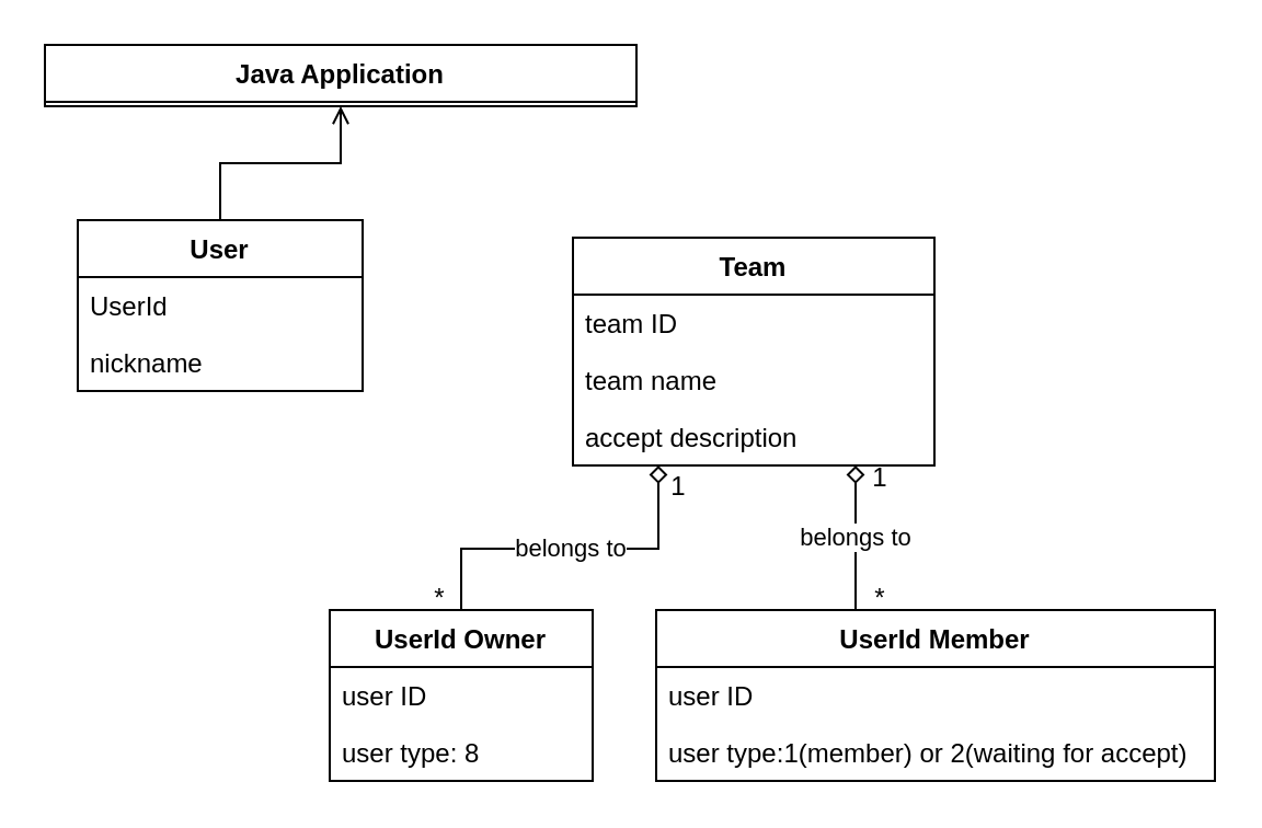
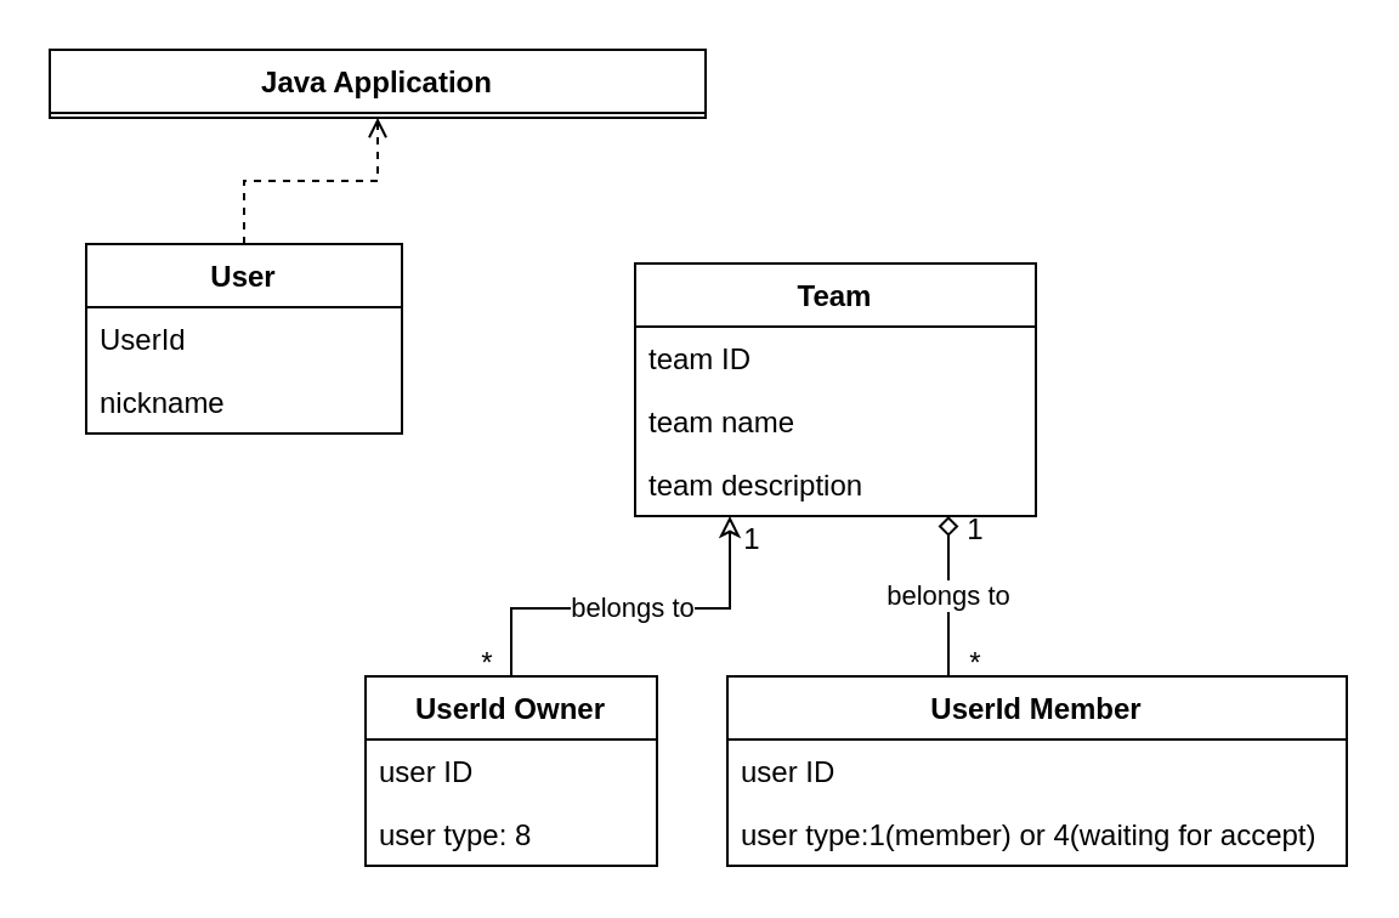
- <mxCell id="7" style="edgeStyle=orthogonalEdgeStyle;rounded=0;orthogonalLoop=1;jettySize=auto;html=1;endArrow=open;endFill=0;" parent="1" source="8" target="6" edge="1"><mxGeometry relative="1" as="geometry" /></mxCell>
+ <mxCell id="7" style="edgeStyle=orthogonalEdgeStyle;rounded=0;orthogonalLoop=1;jettySize=auto;html=1;endArrow=open;endFill=0;dashed=1;" parent="1" source="8" target="6" edge="1"><mxGeometry relative="1" as="geometry" /></mxCell>
- <mxCell id="5" value="accept description" style="text;strokeColor=none;fillColor=none;align=left;verticalAlign=top;spacingLeft=4;spacingRight=4;overflow=hidden;rotatable=0;points=[[0,0.5],[1,0.5]];portConstraint=eastwest;" parent="2" vertex="1"><mxGeometry y="78" width="165" height="26" as="geometry" /></mxCell>
+ <mxCell id="5" value="team description" style="text;strokeColor=none;fillColor=none;align=left;verticalAlign=top;spacingLeft=4;spacingRight=4;overflow=hidden;rotatable=0;points=[[0,0.5],[1,0.5]];portConstraint=eastwest;" parent="2" vertex="1"><mxGeometry y="78" width="165" height="26" as="geometry" /></mxCell>
- <mxCell id="17" value="belongs to" style="edgeStyle=orthogonalEdgeStyle;rounded=0;orthogonalLoop=1;jettySize=auto;html=1;endArrow=diamond;endFill=0;" parent="1" source="18" target="2" edge="1"><mxGeometry relative="1" as="geometry"><Array as="points"><mxPoint x="210" y="250" /><mxPoint x="300" y="250" /></Array></mxGeometry></mxCell>
+ <mxCell id="17" value="belongs to" style="edgeStyle=orthogonalEdgeStyle;rounded=0;orthogonalLoop=1;jettySize=auto;html=1;endArrow=classic;endFill=0;" parent="1" source="18" target="2" edge="1"><mxGeometry relative="1" as="geometry"><Array as="points"><mxPoint x="210" y="250" /><mxPoint x="300" y="250" /></Array></mxGeometry></mxCell>
- <mxCell id="14" value="user type:1(member) or 2(waiting for accept)" style="text;strokeColor=none;fillColor=none;align=left;verticalAlign=top;spacingLeft=4;spacingRight=4;overflow=hidden;rotatable=0;points=[[0,0.5],[1,0.5]];portConstraint=eastwest;" parent="12" vertex="1"><mxGeometry y="52" width="255" height="26" as="geometry" /></mxCell>
+ <mxCell id="14" value="user type:1(member) or 4(waiting for accept)" style="text;strokeColor=none;fillColor=none;align=left;verticalAlign=top;spacingLeft=4;spacingRight=4;overflow=hidden;rotatable=0;points=[[0,0.5],[1,0.5]];portConstraint=eastwest;" parent="12" vertex="1"><mxGeometry y="52" width="255" height="26" as="geometry" /></mxCell>
